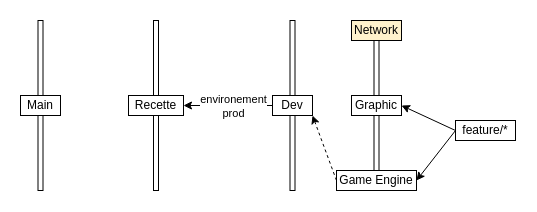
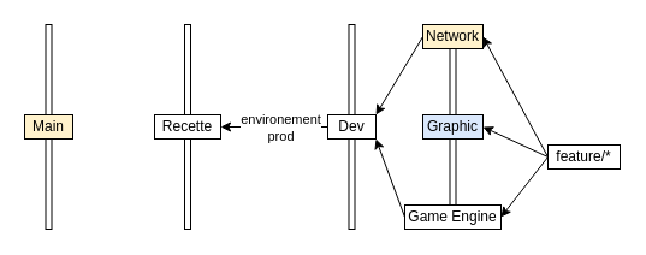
+ <mxCell id="8" value="" style="endArrow=classic;html=1;exitX=0;exitY=0.5;exitDx=0;exitDy=0;entryX=1;entryY=0;entryDx=0;entryDy=0;" parent="1" source="16" target="15" edge="1"><mxGeometry width="50" height="50" relative="1" as="geometry"><mxPoint x="374.5" y="-50" as="sourcePoint" /><mxPoint x="268" y="-50" as="targetPoint" /></mxGeometry></mxCell>
+ <mxCell id="12" value="" style="endArrow=classic;html=1;exitX=0;exitY=0.5;exitDx=0;exitDy=0;entryX=1;entryY=0.5;entryDx=0;entryDy=0;" parent="1" source="11" target="16" edge="1"><mxGeometry width="50" height="50" relative="1" as="geometry"><mxPoint x="439.5" y="40" as="sourcePoint" /><mxPoint x="367" y="135" as="targetPoint" /></mxGeometry></mxCell>
- <mxCell id="19" value="Main" style="rounded=0;whiteSpace=wrap;html=1;" parent="1" vertex="1"><mxGeometry x="20" y="95" width="40" height="20" as="geometry" /></mxCell>
+ <mxCell id="19" value="Main" style="rounded=0;whiteSpace=wrap;html=1;fillColor=#fff2cc;" parent="1" vertex="1"><mxGeometry x="20" y="95" width="40" height="20" as="geometry" /></mxCell>
- <mxCell id="7" value="Graphic" style="rounded=0;whiteSpace=wrap;html=1;" parent="1" vertex="1"><mxGeometry x="351" y="95" width="50" height="20" as="geometry" /></mxCell>
+ <mxCell id="7" value="Graphic" style="rounded=0;whiteSpace=wrap;html=1;fillColor=#dae8fc;" parent="1" vertex="1"><mxGeometry x="351" y="95" width="50" height="20" as="geometry" /></mxCell>
- <mxCell id="10" value="" style="endArrow=classic;html=1;exitX=0;exitY=0.5;exitDx=0;exitDy=0;entryX=1;entryY=1;entryDx=0;entryDy=0;dashed=1;" parent="1" source="9" target="15" edge="1"><mxGeometry width="50" height="50" relative="1" as="geometry"><mxPoint x="362" y="115" as="sourcePoint" /><mxPoint x="304.5" y="115" as="targetPoint" /></mxGeometry></mxCell>
+ <mxCell id="10" value="" style="endArrow=classic;html=1;exitX=0;exitY=0.5;exitDx=0;exitDy=0;entryX=1;entryY=1;entryDx=0;entryDy=0;" parent="1" source="9" target="15" edge="1"><mxGeometry width="50" height="50" relative="1" as="geometry"><mxPoint x="362" y="115" as="sourcePoint" /><mxPoint x="304.5" y="115" as="targetPoint" /></mxGeometry></mxCell>
